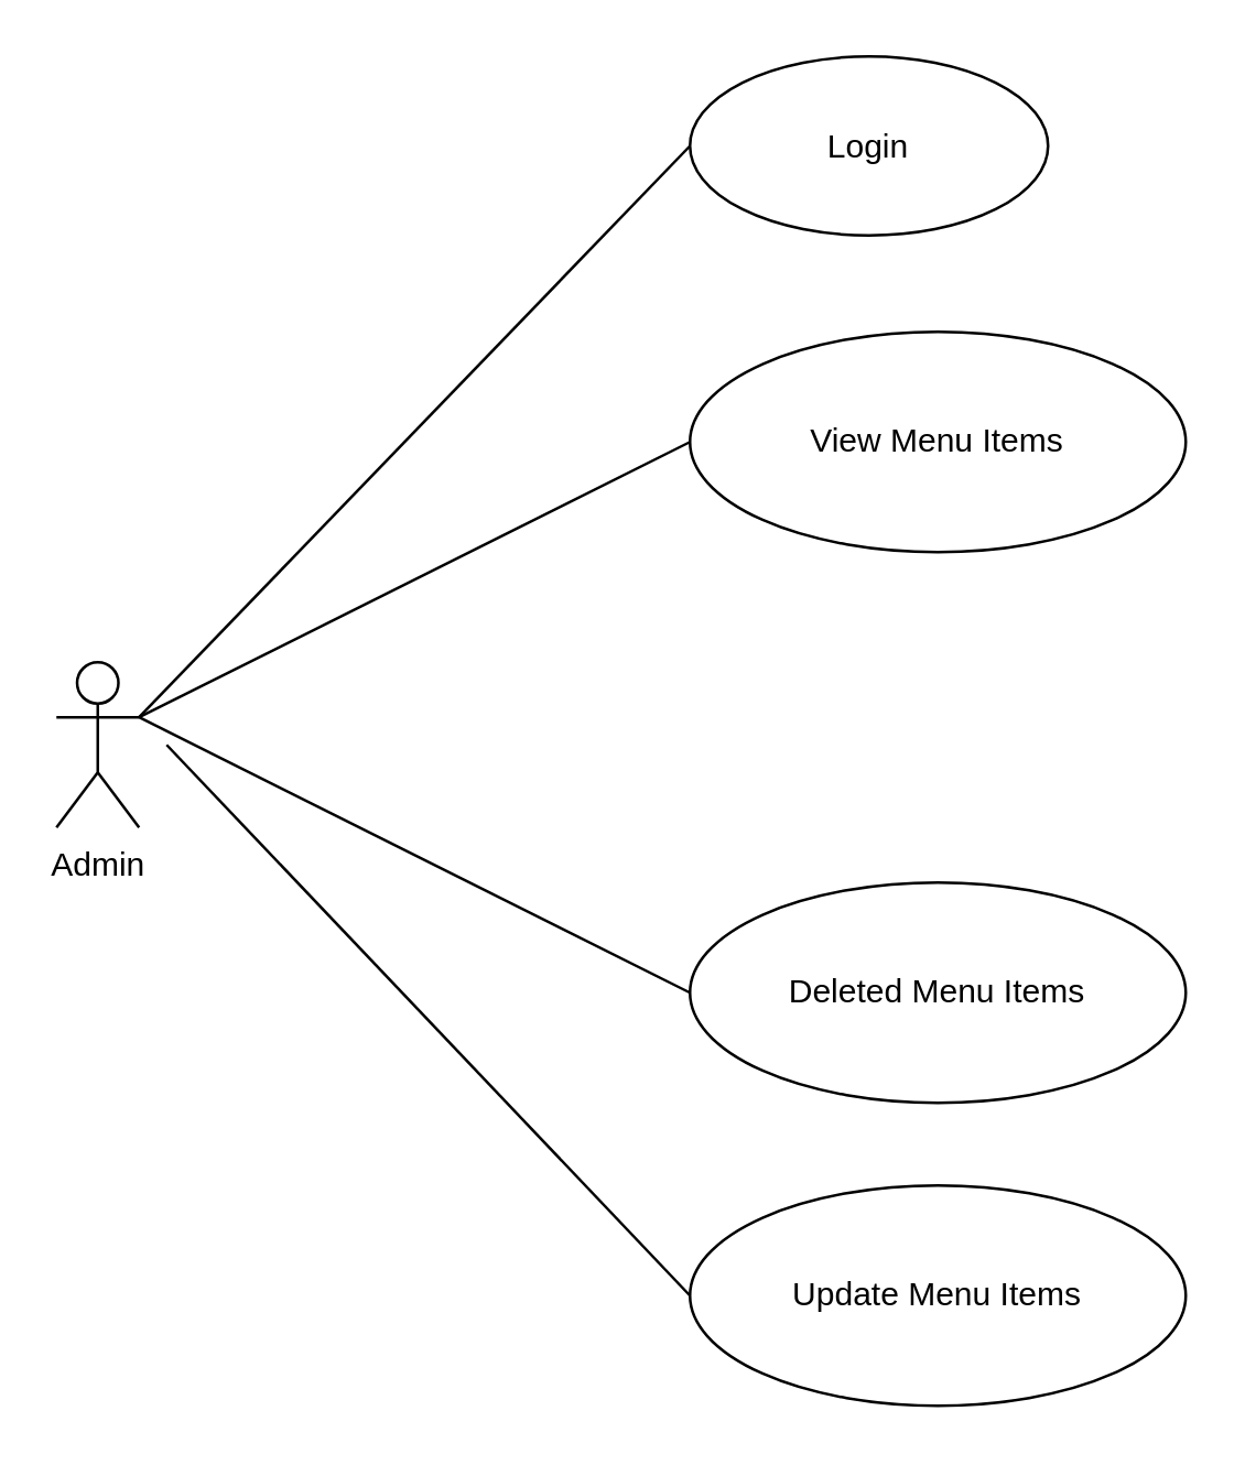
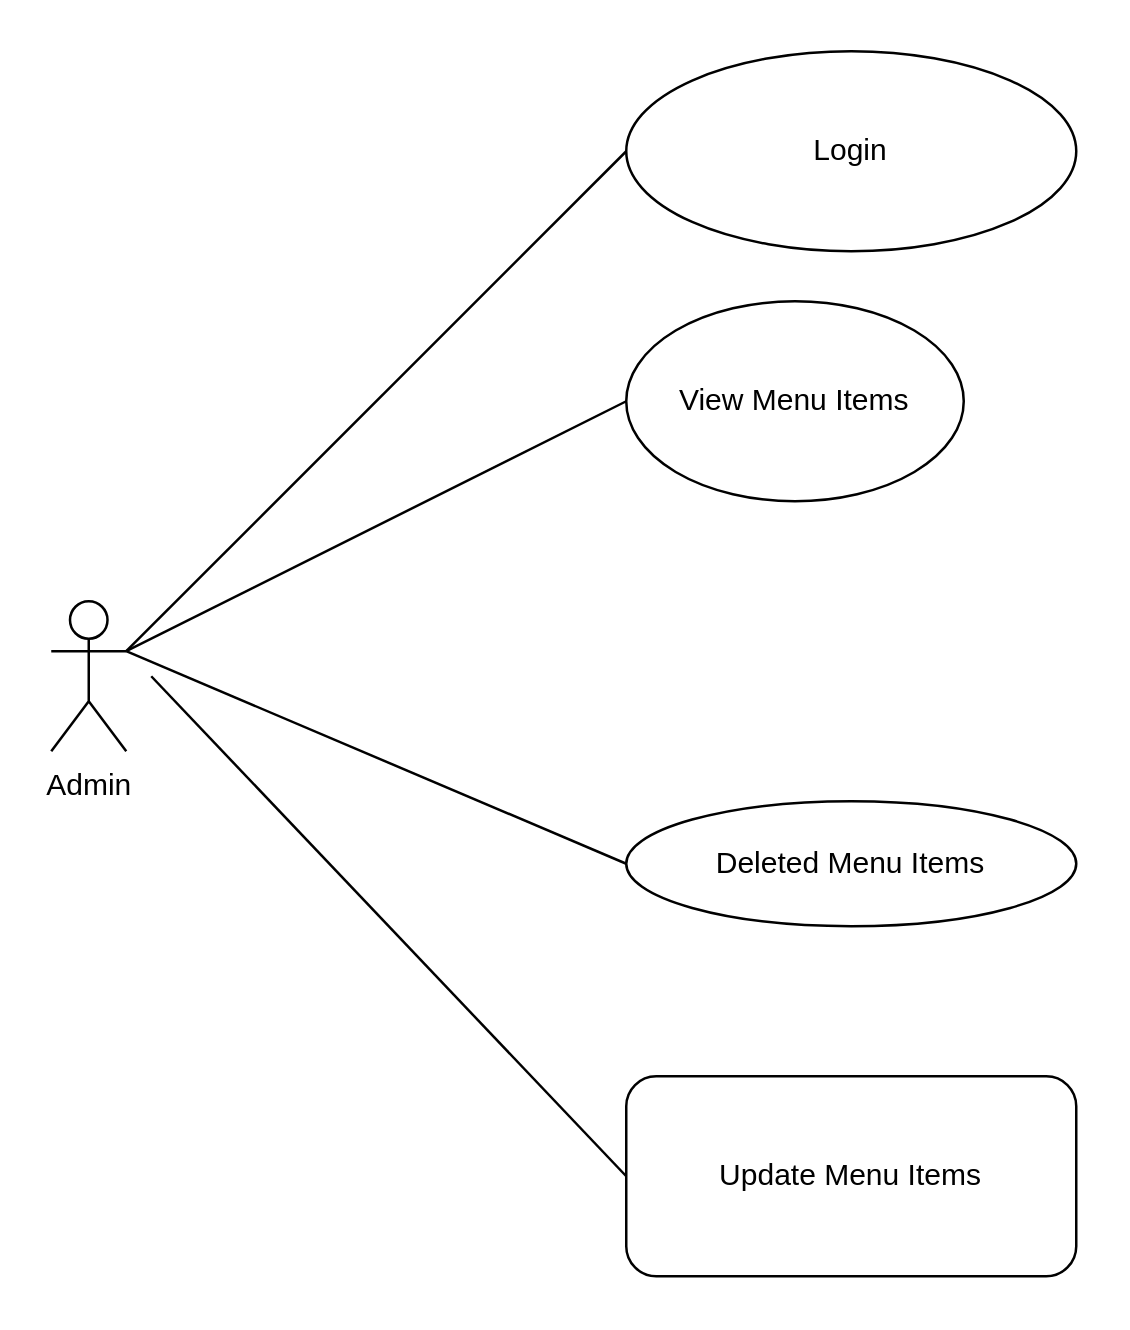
- <mxCell id="3" value="Login" style="ellipse;whiteSpace=wrap;html=1;" vertex="1" parent="1"><mxGeometry x="250" y="20" width="130" height="65" as="geometry" /></mxCell>
+ <mxCell id="3" value="Login" style="ellipse;whiteSpace=wrap;html=1;" vertex="1" parent="1"><mxGeometry x="250" y="20" width="180" height="80" as="geometry" /></mxCell>
- <mxCell id="4" value="View Menu Items" style="ellipse;whiteSpace=wrap;html=1;" vertex="1" parent="1"><mxGeometry x="250" y="120" width="180" height="80" as="geometry" /></mxCell>
+ <mxCell id="4" value="View Menu Items" style="ellipse;whiteSpace=wrap;html=1;" vertex="1" parent="1"><mxGeometry x="250" y="120" width="135" height="80" as="geometry" /></mxCell>
- <mxCell id="5" value="Deleted Menu Items" style="ellipse;whiteSpace=wrap;html=1;" vertex="1" parent="1"><mxGeometry x="250" y="320" width="180" height="80" as="geometry" /></mxCell>
+ <mxCell id="5" value="Deleted Menu Items" style="ellipse;whiteSpace=wrap;html=1;" vertex="1" parent="1"><mxGeometry x="250" y="320" width="180" height="50" as="geometry" /></mxCell>
- <mxCell id="6" value="Update Menu Items" style="ellipse;whiteSpace=wrap;html=1;" vertex="1" parent="1"><mxGeometry x="250" y="430" width="180" height="80" as="geometry" /></mxCell>
+ <mxCell id="6" value="Update Menu Items" style="whiteSpace=wrap;html=1;rounded=1;" vertex="1" parent="1"><mxGeometry x="250" y="430" width="180" height="80" as="geometry" /></mxCell>
